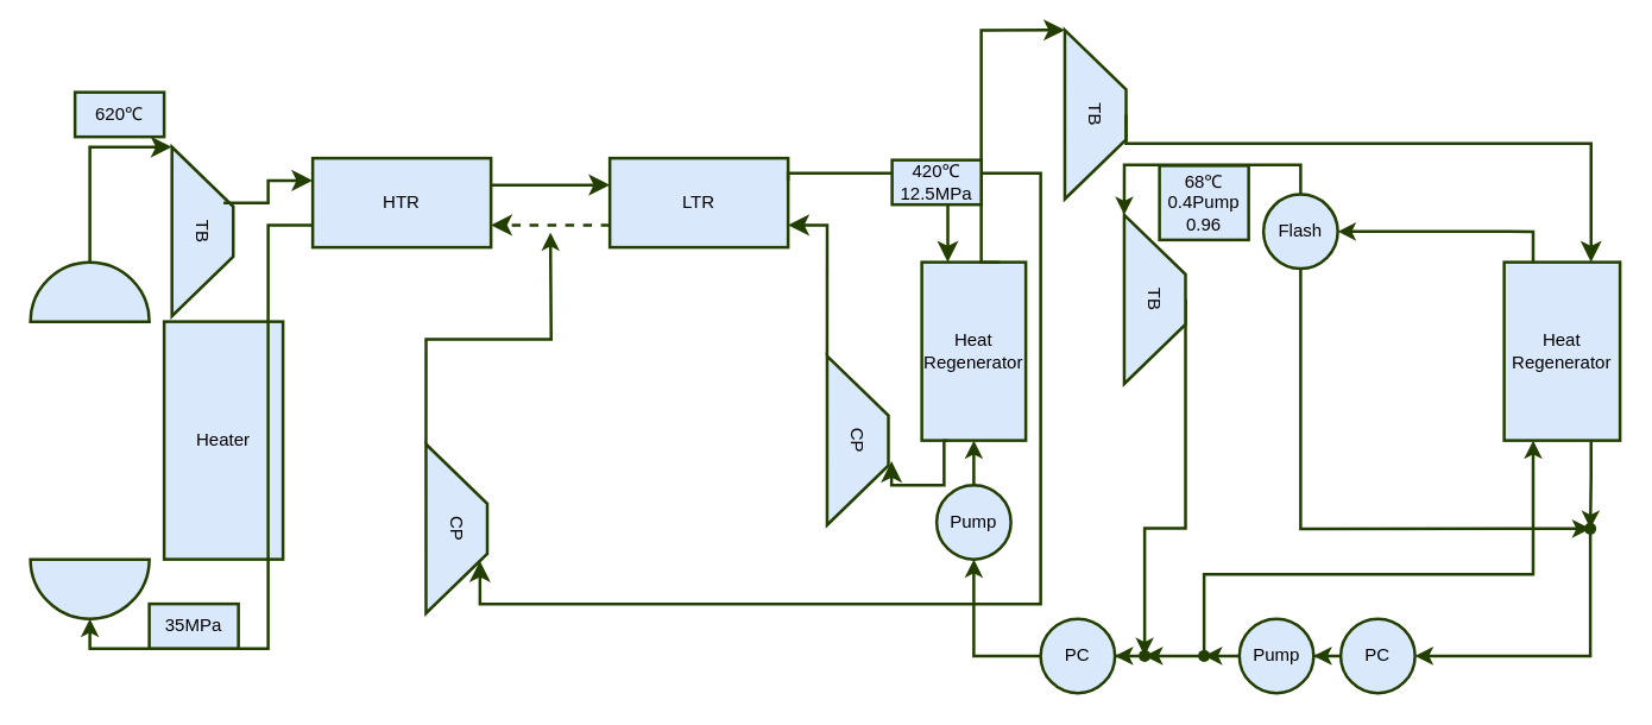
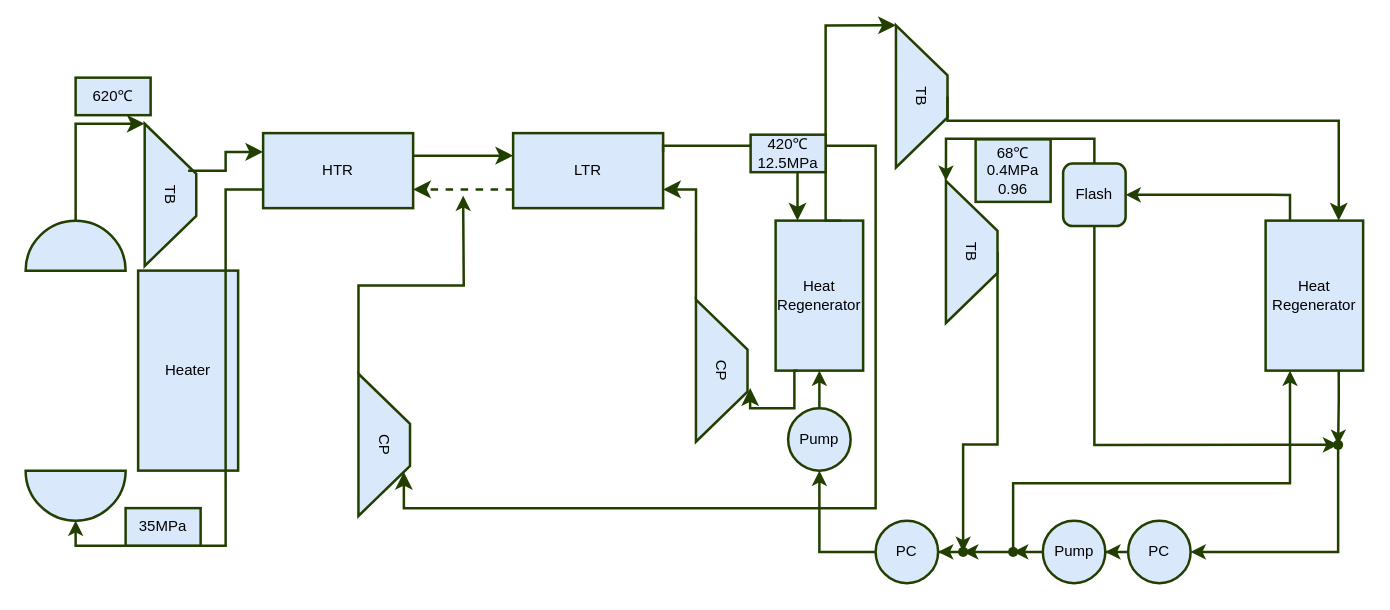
- <mxCell id="47" value="620℃" style="text;strokeColor=#223F00;align=center;fillColor=#dae8fc;html=1;verticalAlign=middle;whiteSpace=wrap;rounded=0;strokeWidth=2;" vertex="1" parent="1"><mxGeometry x="50" y="61.63" width="60" height="30" as="geometry" /></mxCell>
+ <mxCell id="47" value="620℃" style="text;strokeColor=#223F00;align=center;fillColor=#dae8fc;html=1;verticalAlign=middle;whiteSpace=wrap;rounded=0;strokeWidth=2;" vertex="1" parent="1"><mxGeometry x="60" y="61.63" width="60" height="30" as="geometry" /></mxCell>
- <mxCell id="50" value="68℃&lt;br&gt;0.4Pump&lt;br&gt;0.96" style="text;strokeColor=#223F00;align=center;fillColor=#dae8fc;html=1;verticalAlign=middle;whiteSpace=wrap;rounded=0;strokeWidth=2;" vertex="1" parent="1"><mxGeometry x="780" y="111" width="60" height="50" as="geometry" /></mxCell>
+ <mxCell id="50" value="68℃&lt;br&gt;0.4MPa&lt;br&gt;0.96" style="text;strokeColor=#223F00;align=center;fillColor=#dae8fc;html=1;verticalAlign=middle;whiteSpace=wrap;rounded=0;strokeWidth=2;" vertex="1" parent="1"><mxGeometry x="780" y="111" width="60" height="50" as="geometry" /></mxCell>
- <mxCell id="8" value="Flash" style="ellipse;whiteSpace=wrap;html=1;aspect=fixed;fillColor=#dae8fc;strokeColor=#223F00;strokeWidth=2;" vertex="1" parent="1"><mxGeometry x="850" y="130.38" width="50" height="50" as="geometry" /></mxCell>
+ <mxCell id="8" value="Flash" style="whiteSpace=wrap;html=1;aspect=fixed;fillColor=#dae8fc;strokeColor=#223F00;strokeWidth=2;rounded=1;" vertex="1" parent="1"><mxGeometry x="850" y="130.38" width="50" height="50" as="geometry" /></mxCell>
